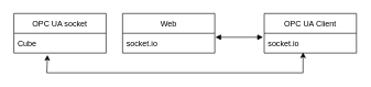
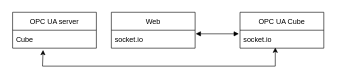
- <mxCell id="2" value="OPC UA socket" style="swimlane;fontStyle=0;childLayout=stackLayout;horizontal=1;startSize=30;horizontalStack=0;resizeParent=1;resizeParentMax=0;resizeLast=0;collapsible=1;marginBottom=0;" vertex="1" parent="1"><mxGeometry x="20" y="20" width="140" height="60" as="geometry" /></mxCell>
+ <mxCell id="2" value="OPC UA server" style="swimlane;fontStyle=0;childLayout=stackLayout;horizontal=1;startSize=30;horizontalStack=0;resizeParent=1;resizeParentMax=0;resizeLast=0;collapsible=1;marginBottom=0;" vertex="1" parent="1"><mxGeometry x="20" y="20" width="140" height="60" as="geometry" /></mxCell>
- <mxCell id="6" value="OPC UA Client" style="swimlane;fontStyle=0;childLayout=stackLayout;horizontal=1;startSize=30;horizontalStack=0;resizeParent=1;resizeParentMax=0;resizeLast=0;collapsible=1;marginBottom=0;" vertex="1" parent="1"><mxGeometry x="400" y="20" width="140" height="60" as="geometry" /></mxCell>
+ <mxCell id="6" value="OPC UA Cube" style="swimlane;fontStyle=0;childLayout=stackLayout;horizontal=1;startSize=30;horizontalStack=0;resizeParent=1;resizeParentMax=0;resizeLast=0;collapsible=1;marginBottom=0;" vertex="1" parent="1"><mxGeometry x="400" y="20" width="140" height="60" as="geometry" /></mxCell>
